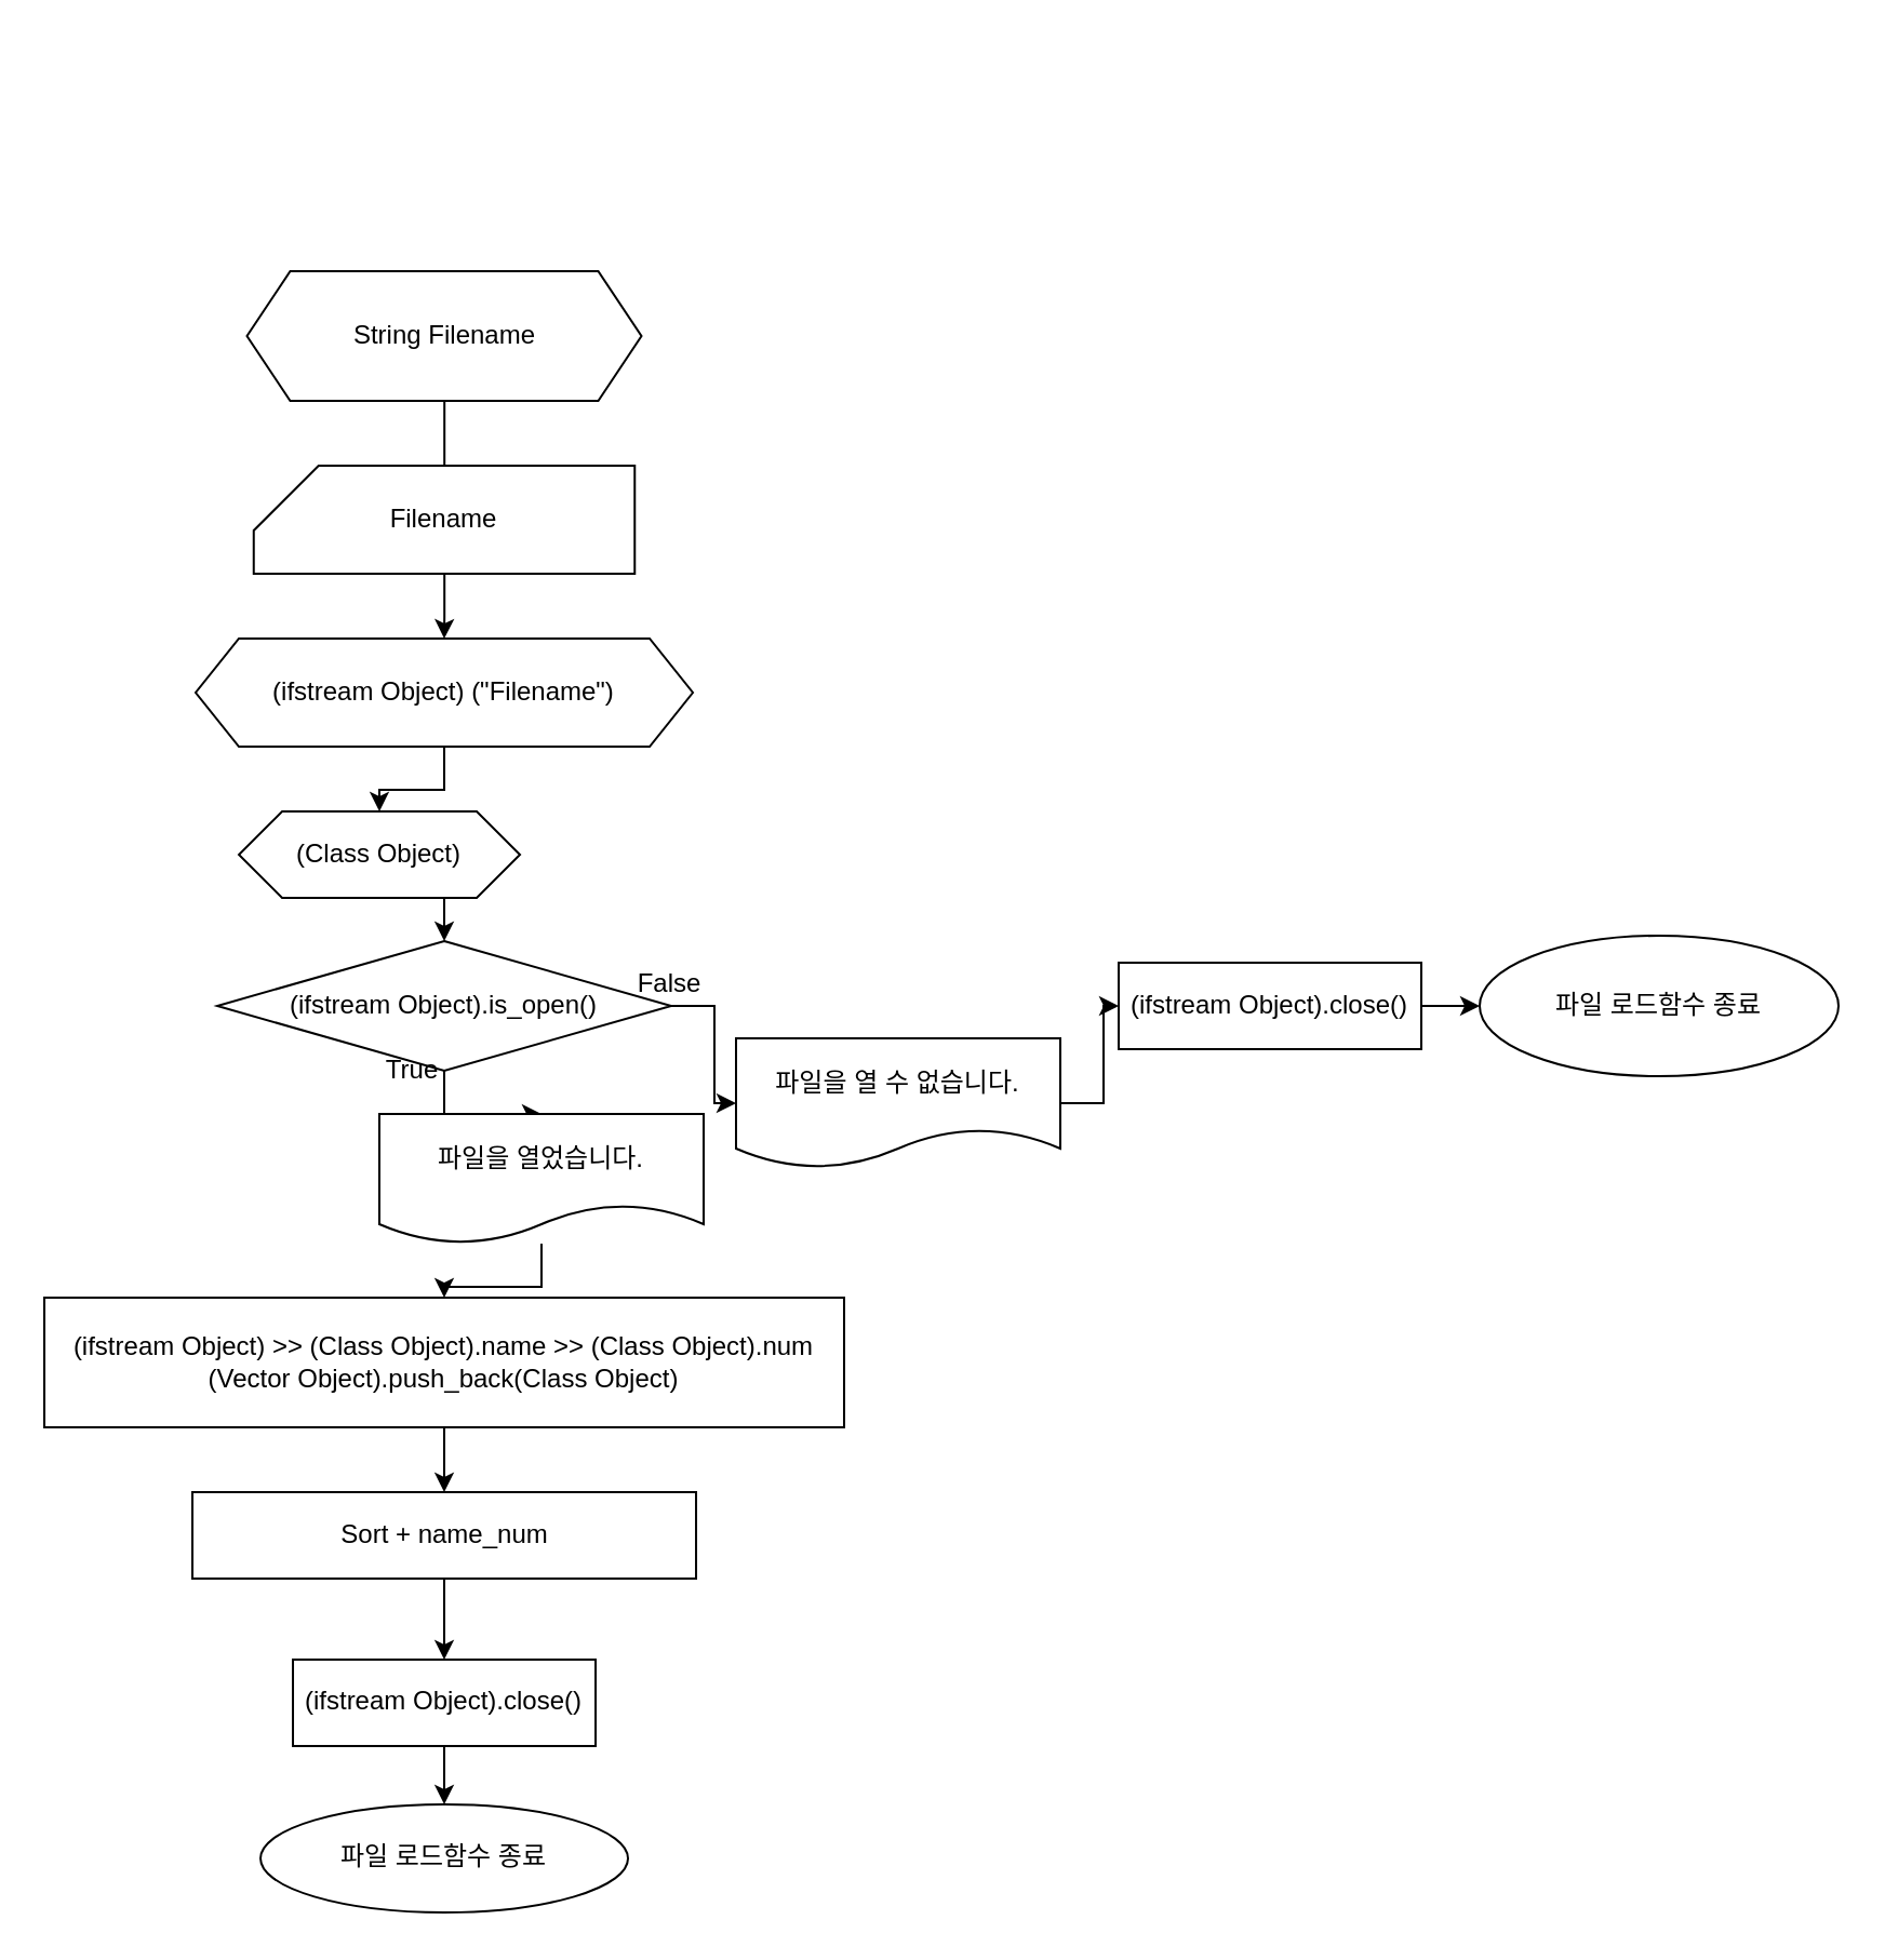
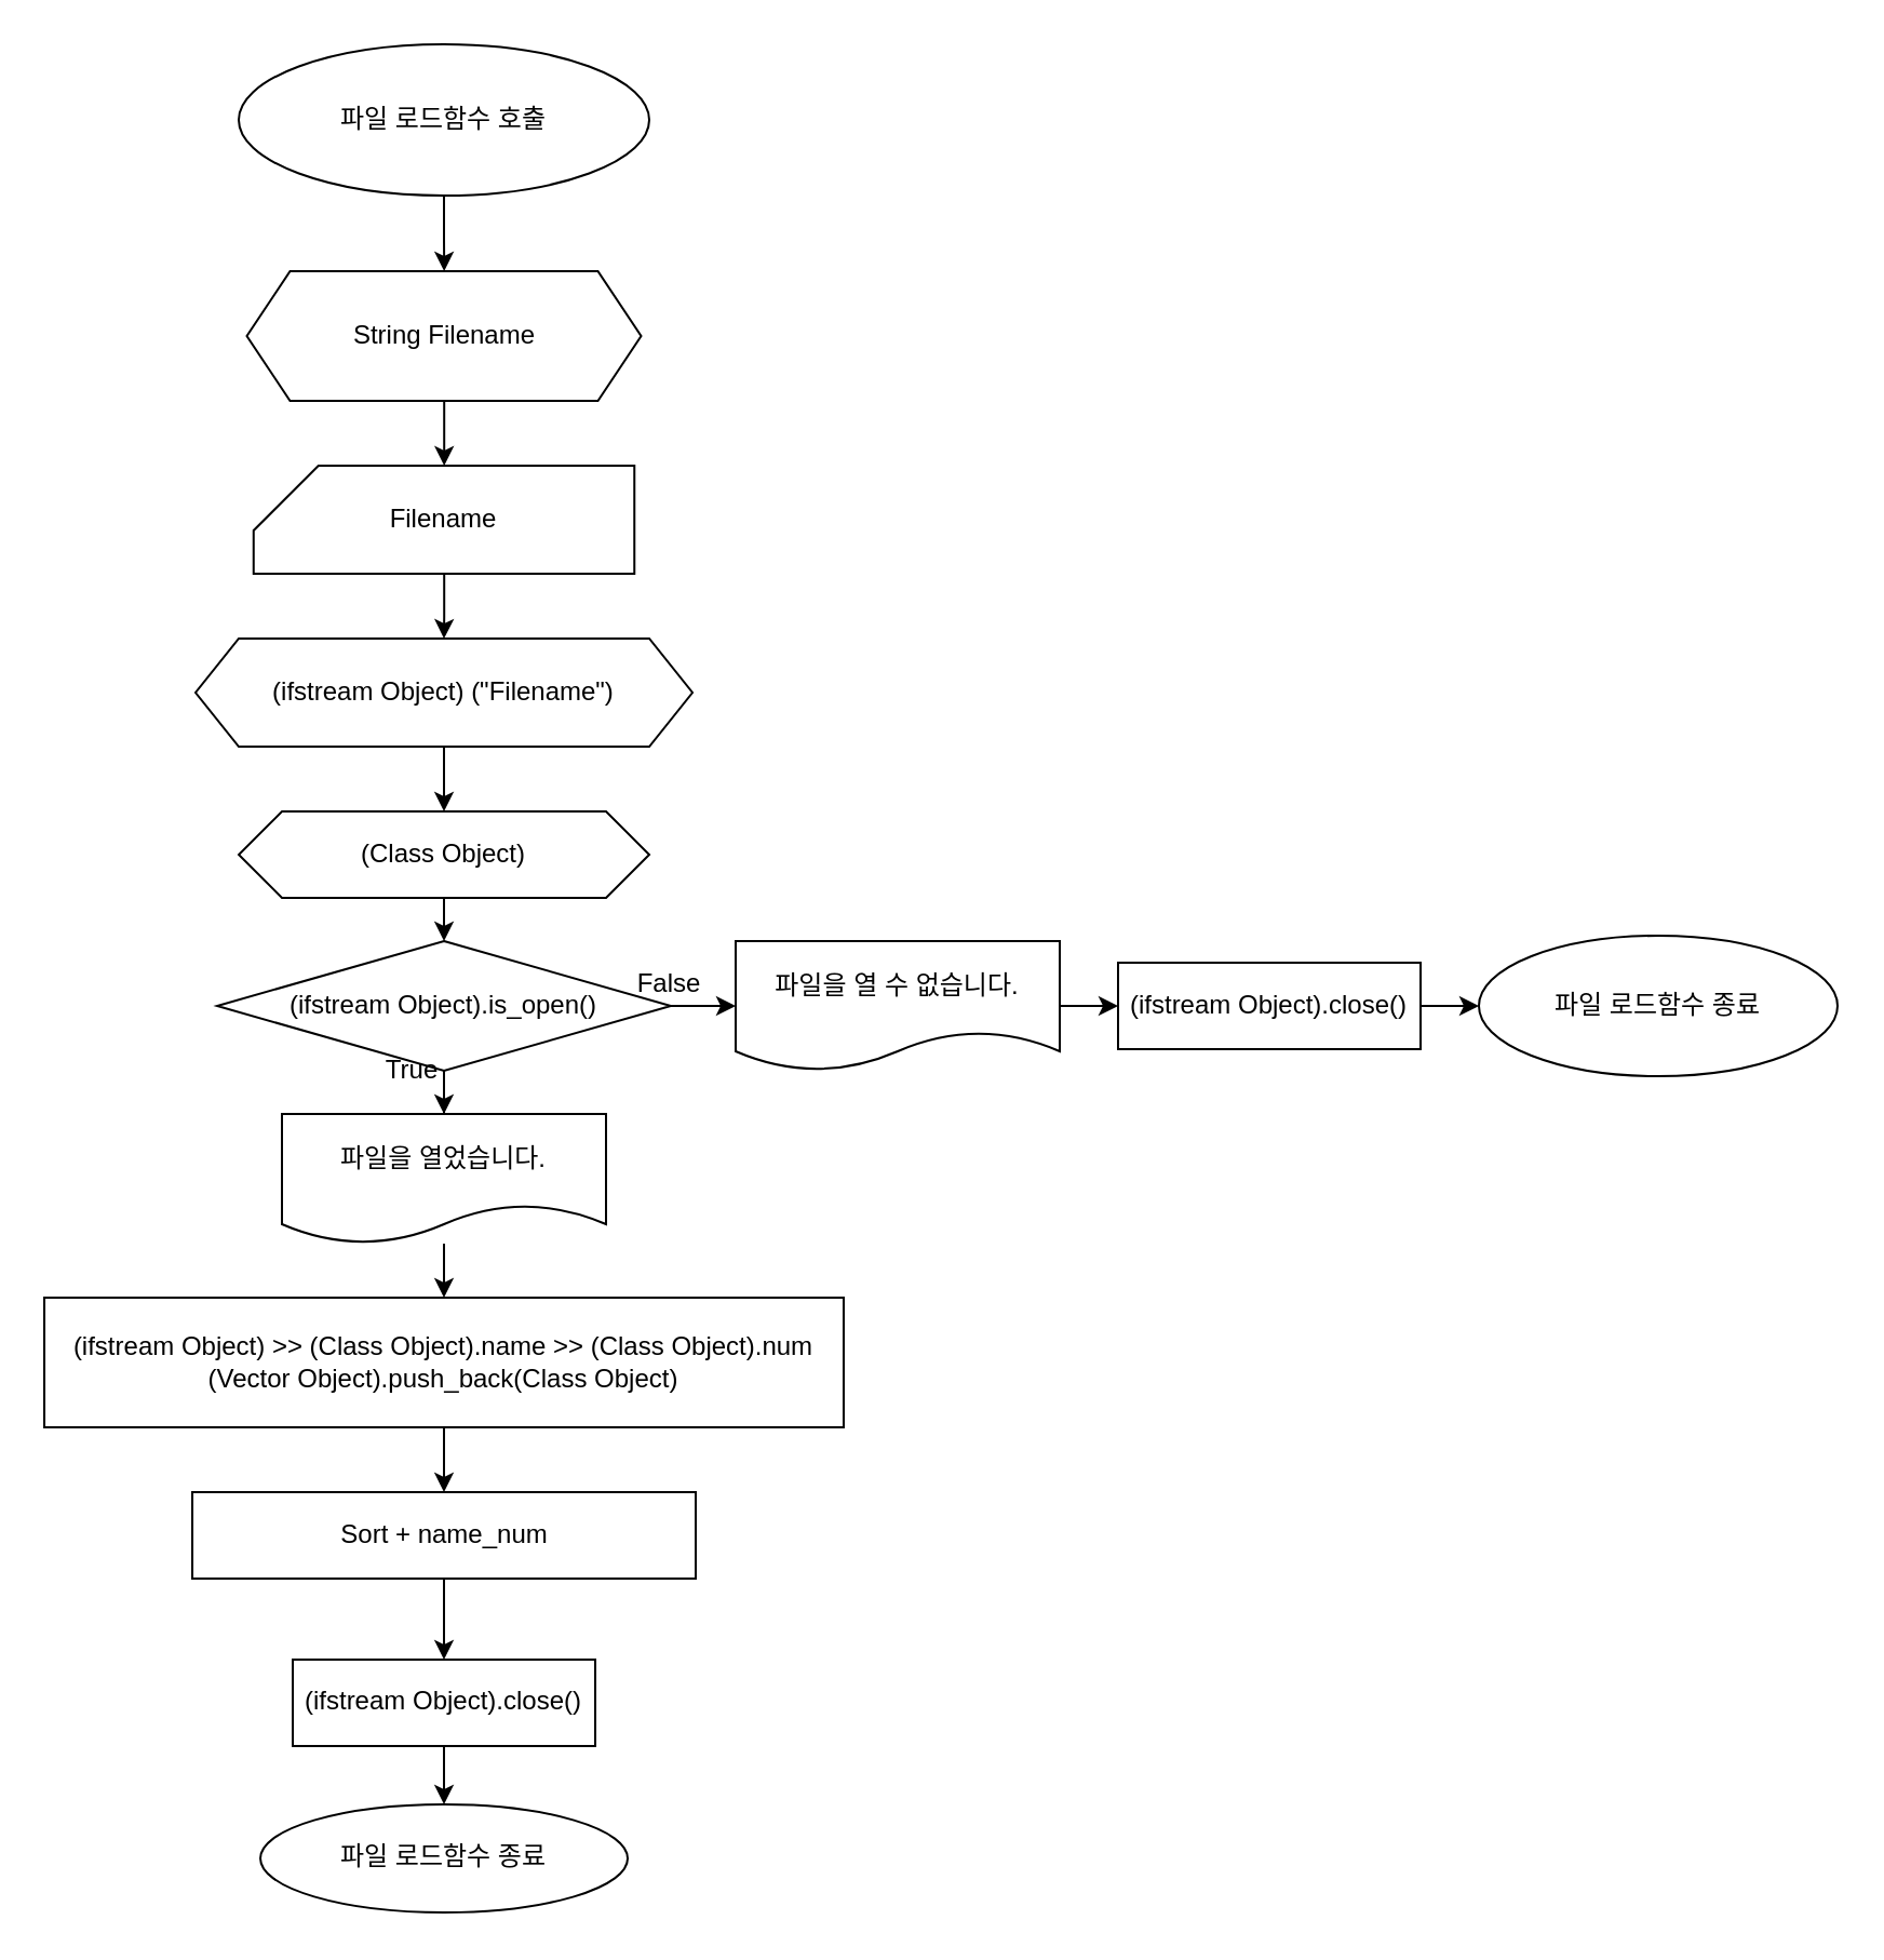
+ <mxCell id="3" value="파일 로드함수 호출" style="ellipse;whiteSpace=wrap;html=1;" parent="1" vertex="1"><mxGeometry x="110" y="20" width="190" height="70" as="geometry" /></mxCell>
+ <mxCell id="2" value="" style="edgeStyle=orthogonalEdgeStyle;rounded=0;orthogonalLoop=1;jettySize=auto;html=1;" parent="1" source="3" target="5" edge="1"><mxGeometry relative="1" as="geometry" /></mxCell>
- <mxCell id="4" value="" style="edgeStyle=orthogonalEdgeStyle;rounded=0;orthogonalLoop=1;jettySize=auto;html=1;endArrow=none;" parent="1" source="5" target="7" edge="1"><mxGeometry relative="1" as="geometry" /></mxCell>
+ <mxCell id="4" value="" style="edgeStyle=orthogonalEdgeStyle;rounded=0;orthogonalLoop=1;jettySize=auto;html=1;" parent="1" source="5" target="7" edge="1"><mxGeometry relative="1" as="geometry" /></mxCell>
- <mxCell id="14" value="(Class Object)" style="shape=hexagon;perimeter=hexagonPerimeter2;whiteSpace=wrap;html=1;fixedSize=1;" parent="1" vertex="1"><mxGeometry x="110.02" y="375" width="130" height="40" as="geometry" /></mxCell>
+ <mxCell id="14" value="(Class Object)" style="shape=hexagon;perimeter=hexagonPerimeter2;whiteSpace=wrap;html=1;fixedSize=1;" parent="1" vertex="1"><mxGeometry x="110.02" y="375" width="189.98" height="40" as="geometry" /></mxCell>
- <mxCell id="19" value="파일을 열 수 없습니다." style="shape=document;whiteSpace=wrap;html=1;boundedLbl=1;" parent="1" vertex="1"><mxGeometry x="340" y="480" width="150" height="60" as="geometry" /></mxCell>
+ <mxCell id="19" value="파일을 열 수 없습니다." style="shape=document;whiteSpace=wrap;html=1;boundedLbl=1;" parent="1" vertex="1"><mxGeometry x="340" y="435" width="150" height="60" as="geometry" /></mxCell>
- <mxCell id="21" value="파일을 열었습니다." style="shape=document;whiteSpace=wrap;html=1;boundedLbl=1;" parent="1" vertex="1"><mxGeometry x="175" y="515" width="150" height="60" as="geometry" /></mxCell>
+ <mxCell id="21" value="파일을 열었습니다." style="shape=document;whiteSpace=wrap;html=1;boundedLbl=1;" parent="1" vertex="1"><mxGeometry x="130" y="515" width="150" height="60" as="geometry" /></mxCell>
